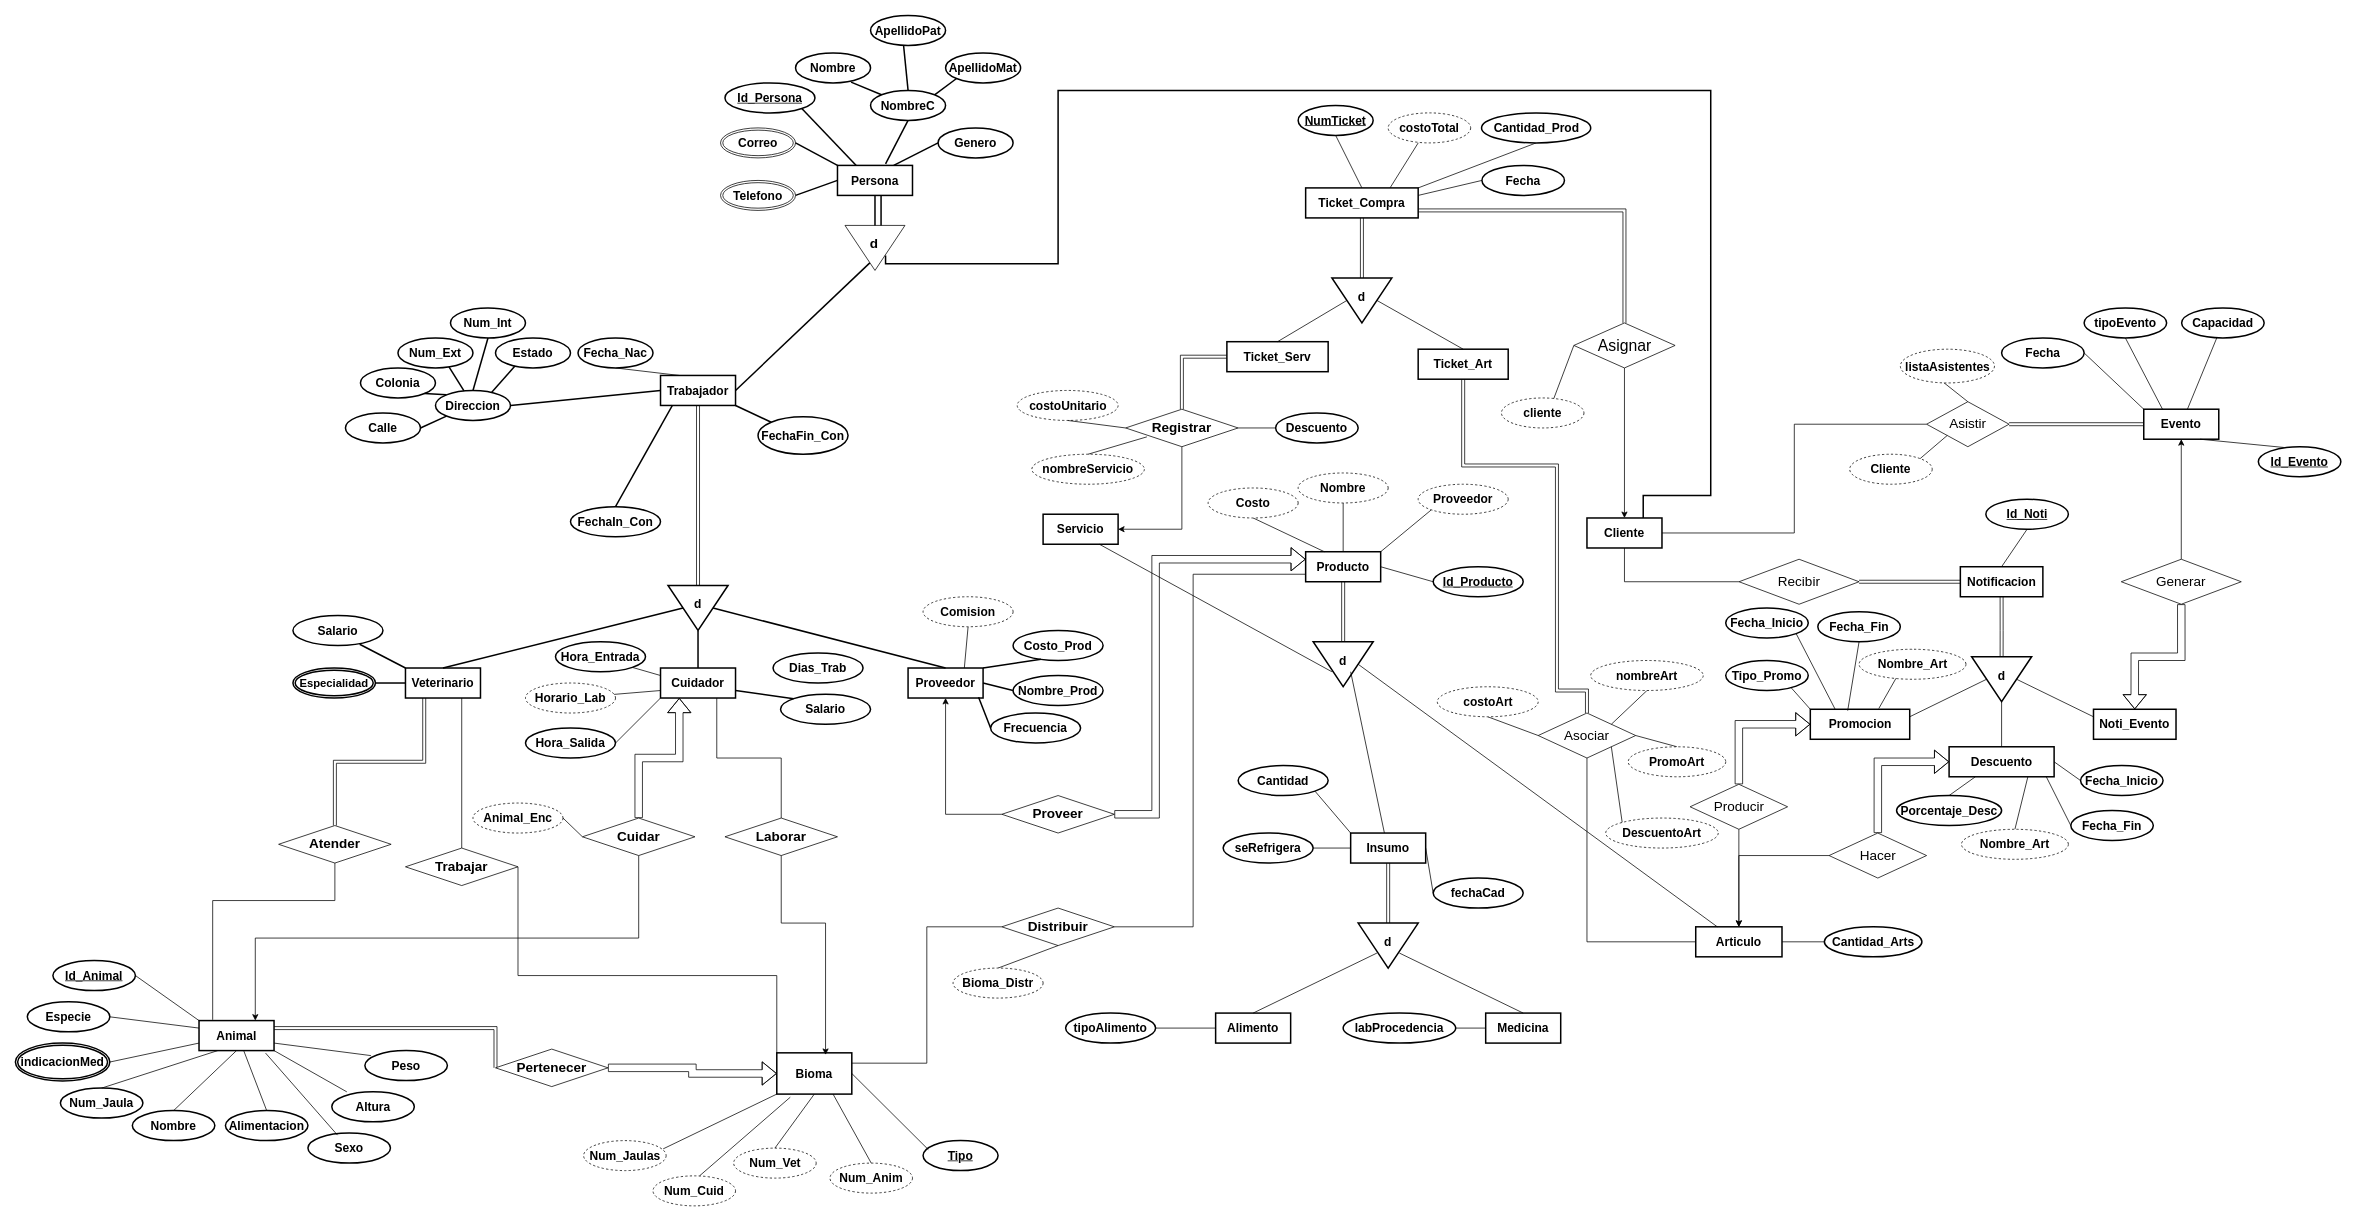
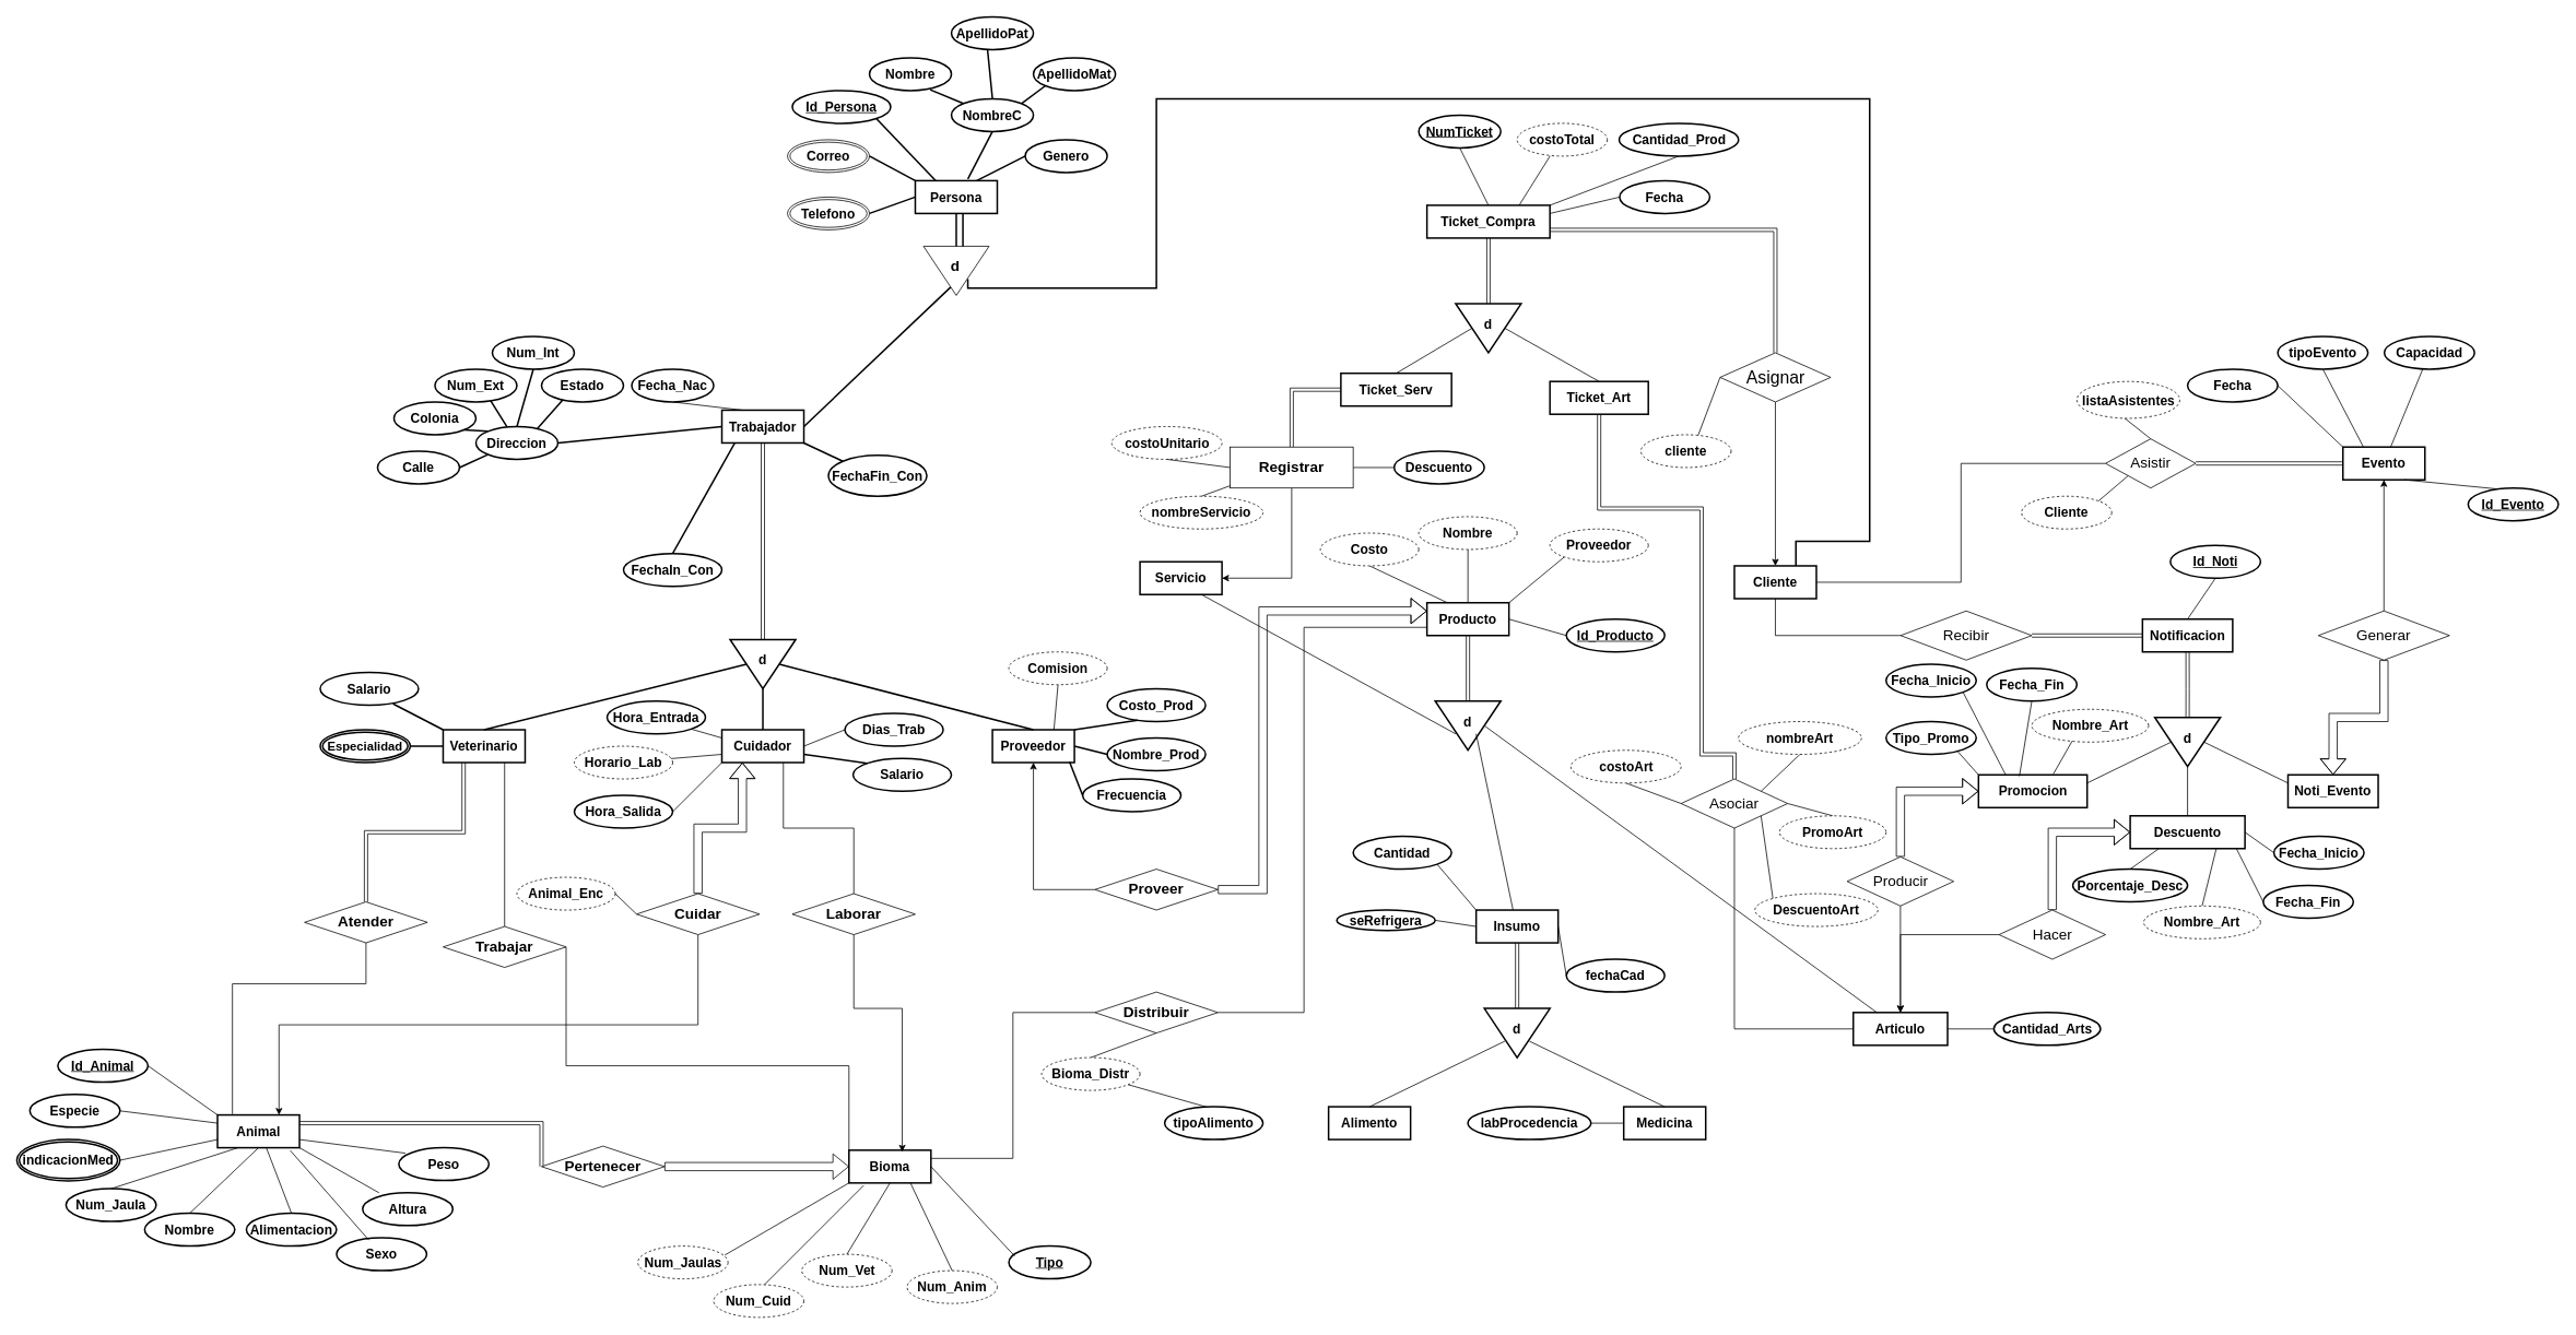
- <mxCell id="150" value="&lt;font size=&quot;1&quot;&gt;&lt;b style=&quot;font-size: 18px;&quot;&gt;Registrar&lt;/b&gt;&lt;/font&gt;" style="rhombus;whiteSpace=wrap;html=1;" parent="1" vertex="1"><mxGeometry x="1500" y="545" width="150" height="50" as="geometry" /></mxCell>
+ <mxCell id="150" value="&lt;font size=&quot;1&quot;&gt;&lt;b style=&quot;font-size: 18px;&quot;&gt;Registrar&lt;/b&gt;&lt;/font&gt;" style="whiteSpace=wrap;html=1;rounded=0;" parent="1" vertex="1"><mxGeometry x="1500" y="545" width="150" height="50" as="geometry" /></mxCell>
- <mxCell id="117" value="&lt;b&gt;&lt;font style=&quot;font-size: 16px;&quot;&gt;nombreServicio&lt;/font&gt;&lt;/b&gt;" style="ellipse;whiteSpace=wrap;html=1;align=center;shadow=0;strokeColor=default;strokeWidth=1;fontFamily=Helvetica;fontSize=12;fontColor=default;fillColor=default;dashed=1;" parent="1" vertex="1"><mxGeometry x="1375" y="605" width="150" height="40" as="geometry" /></mxCell>
+ <mxCell id="117" value="&lt;b&gt;&lt;font style=&quot;font-size: 16px;&quot;&gt;nombreServicio&lt;/font&gt;&lt;/b&gt;" style="ellipse;whiteSpace=wrap;html=1;align=center;shadow=0;strokeColor=default;strokeWidth=1;fontFamily=Helvetica;fontSize=12;fontColor=default;fillColor=default;dashed=1;" parent="1" vertex="1"><mxGeometry x="1390" y="605" width="150" height="40" as="geometry" /></mxCell>
+ <mxCell id="51" value="" style="endArrow=none;html=1;rounded=0;exitX=1;exitY=0.5;exitDx=0;exitDy=0;entryX=0;entryY=0.5;entryDx=0;entryDy=0;" parent="1" source="22" target="31" edge="1"><mxGeometry width="50" height="50" relative="1" as="geometry"><mxPoint x="1140" y="910" as="sourcePoint" /><mxPoint x="1190" y="860" as="targetPoint" /></mxGeometry></mxCell>
- <mxCell id="61" value="&lt;span style=&quot;font-size: 16px;&quot;&gt;&lt;b&gt;seRefrigera&lt;/b&gt;&lt;/span&gt;" style="ellipse;whiteSpace=wrap;html=1;align=center;strokeWidth=2;" parent="1" vertex="1"><mxGeometry x="1630" y="1110" width="120" height="40" as="geometry" /></mxCell>
+ <mxCell id="61" value="&lt;span style=&quot;font-size: 16px;&quot;&gt;&lt;b&gt;seRefrigera&lt;/b&gt;&lt;/span&gt;" style="ellipse;whiteSpace=wrap;html=1;align=center;strokeWidth=2;" parent="1" vertex="1"><mxGeometry x="1630" y="1110" width="120" height="25" as="geometry" /></mxCell>
- <mxCell id="65" style="rounded=0;orthogonalLoop=1;jettySize=auto;html=1;exitX=1;exitY=0.5;exitDx=0;exitDy=0;entryX=0;entryY=0.5;entryDx=0;entryDy=0;endArrow=none;endFill=0;" parent="1" source="66" target="57" edge="1"><mxGeometry relative="1" as="geometry" /></mxCell>
+ <mxCell id="65" style="rounded=0;orthogonalLoop=1;jettySize=auto;html=1;exitX=1;exitY=0.5;exitDx=0;exitDy=0;endArrow=none;endFill=0;" parent="1" source="66" target="217" edge="1"><mxGeometry relative="1" as="geometry" /></mxCell>
- <mxCell id="44" value="&lt;font style=&quot;font-size: 16px;&quot;&gt;&lt;span&gt;Bioma&lt;/span&gt;&lt;/font&gt;" style="whiteSpace=wrap;html=1;align=center;strokeWidth=2;fontStyle=1" parent="1" vertex="1"><mxGeometry x="1035" y="1403" width="100" height="55" as="geometry" /></mxCell>
+ <mxCell id="44" value="&lt;font style=&quot;font-size: 16px;&quot;&gt;&lt;span&gt;Bioma&lt;/span&gt;&lt;/font&gt;" style="whiteSpace=wrap;html=1;align=center;strokeWidth=2;fontStyle=1" parent="1" vertex="1"><mxGeometry x="1035" y="1403" width="100" height="40" as="geometry" /></mxCell>
